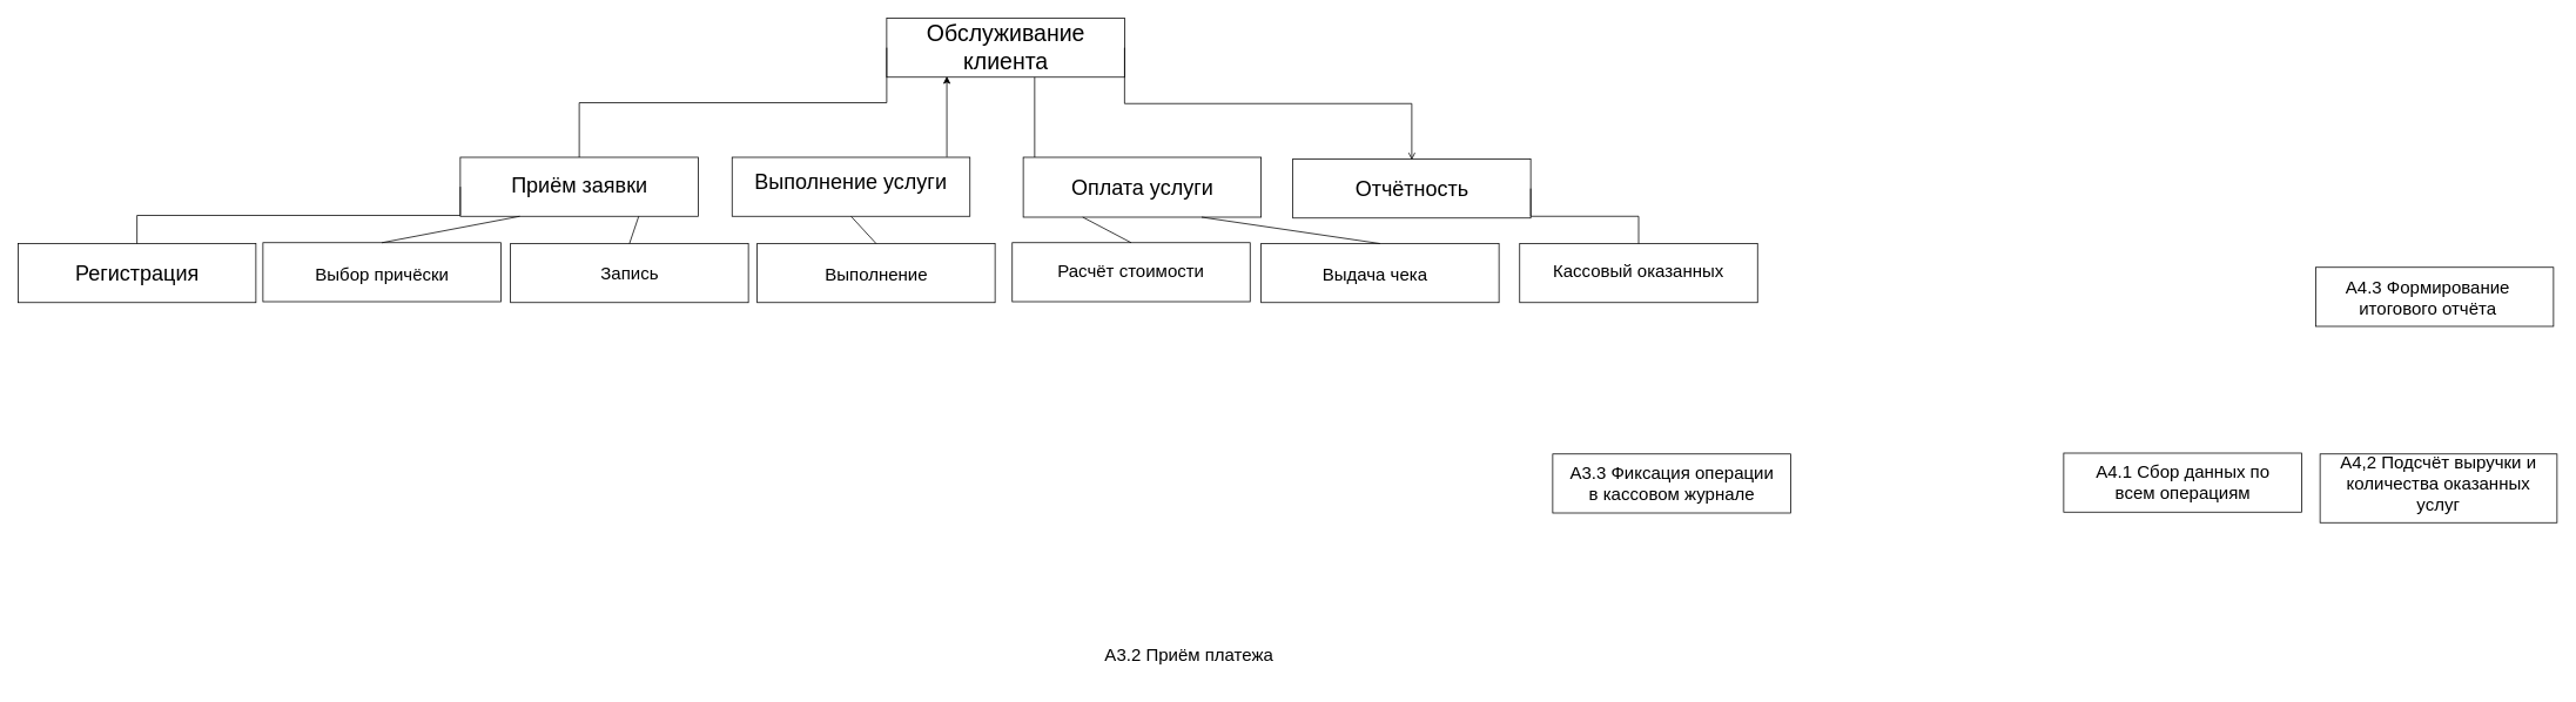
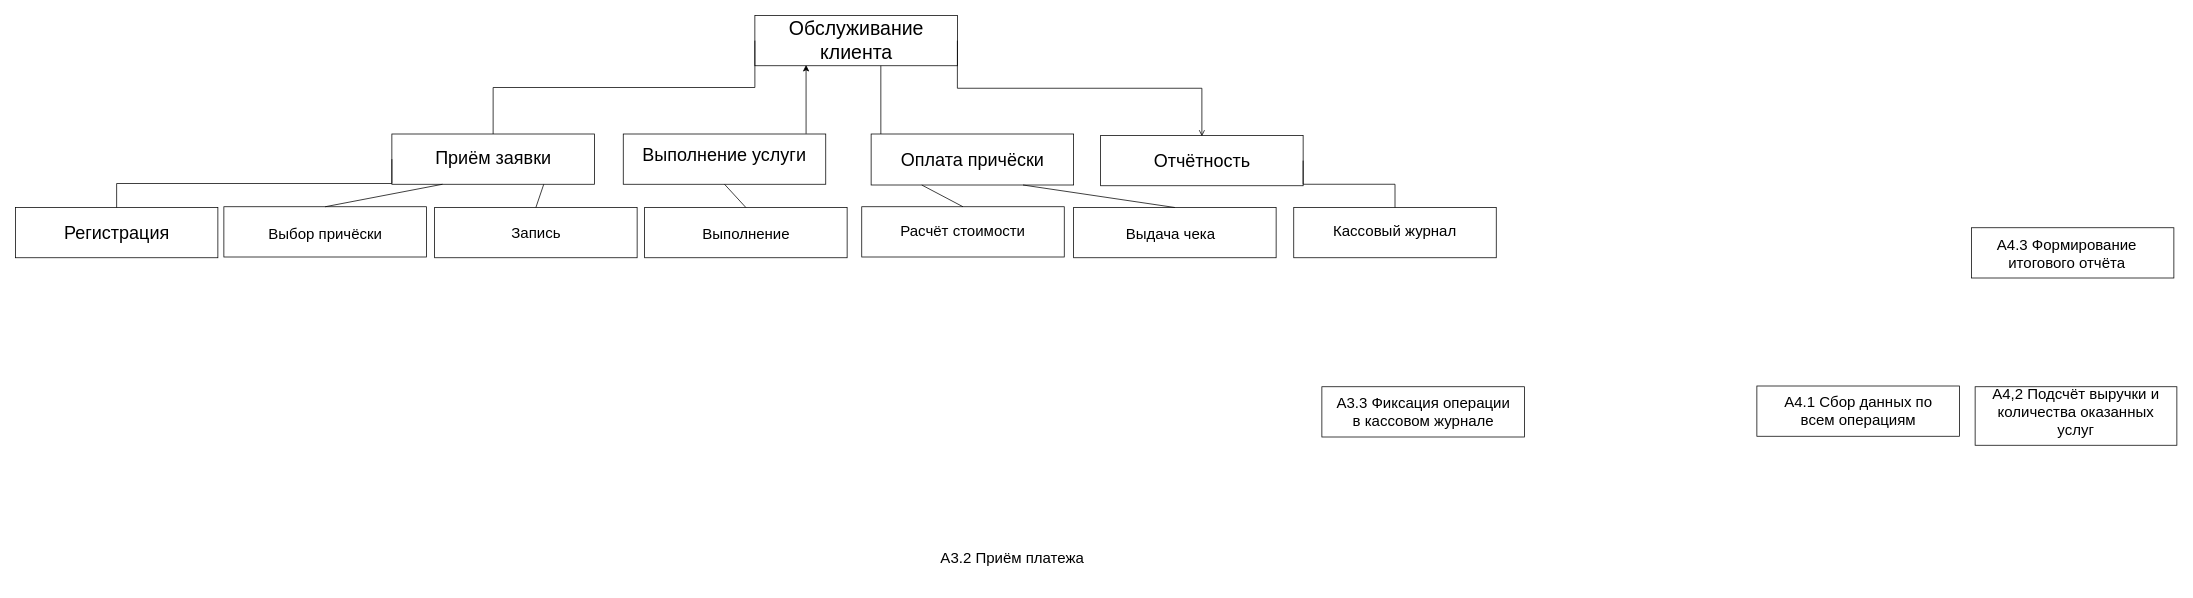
- <mxCell id="9" value="&lt;div&gt;&lt;font style=&quot;font-size: 24px;&quot;&gt;Оплата услуги&lt;/font&gt;&lt;/div&gt;" style="text;html=1;align=center;verticalAlign=middle;whiteSpace=wrap;rounded=0;fontSize=20;" parent="1" vertex="1"><mxGeometry x="1173.5" y="186" width="245" height="53" as="geometry" /></mxCell>
+ <mxCell id="9" value="&lt;div&gt;&lt;font style=&quot;font-size: 24px;&quot;&gt;Оплата причёски&lt;/font&gt;&lt;/div&gt;" style="text;html=1;align=center;verticalAlign=middle;whiteSpace=wrap;rounded=0;fontSize=20;" parent="1" vertex="1"><mxGeometry x="1173.5" y="186" width="245" height="53" as="geometry" /></mxCell>
- <mxCell id="25" value="Кассовый оказанных" style="text;html=1;align=center;verticalAlign=middle;whiteSpace=wrap;rounded=0;fontSize=20;" parent="1" vertex="1"><mxGeometry x="1737" y="274" width="245" height="65" as="geometry" /></mxCell>
+ <mxCell id="25" value="Кассовый журнал" style="text;html=1;align=center;verticalAlign=middle;whiteSpace=wrap;rounded=0;fontSize=20;" parent="1" vertex="1"><mxGeometry x="1737" y="274" width="245" height="65" as="geometry" /></mxCell>
